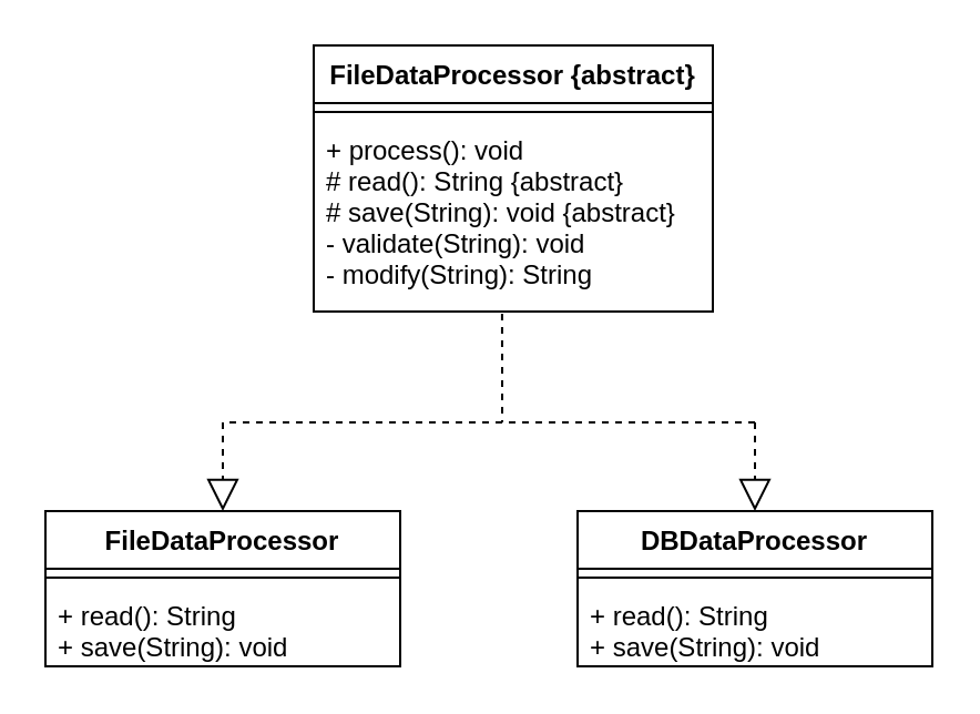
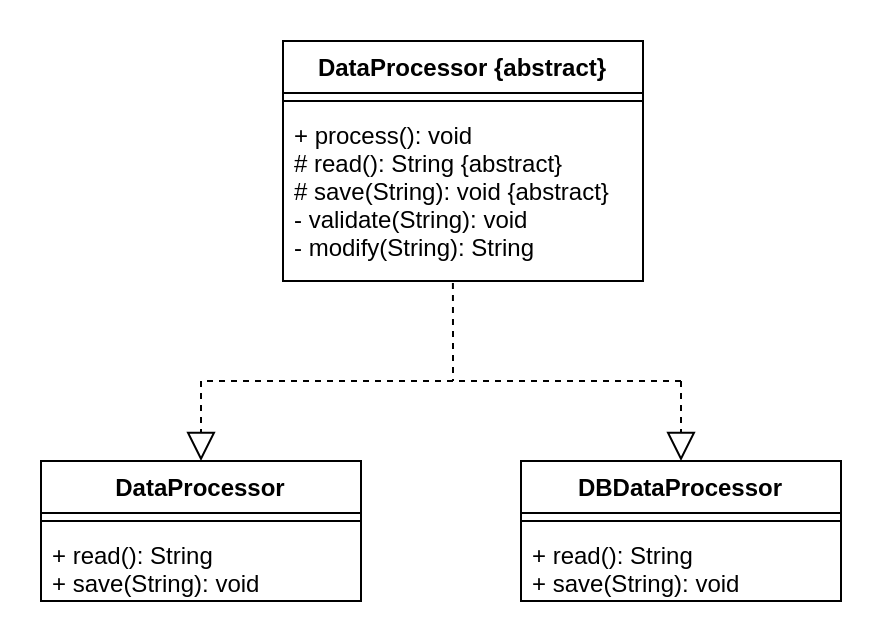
- <mxCell id="2" value="FileDataProcessor {abstract}" style="swimlane;fontStyle=1;align=center;verticalAlign=top;childLayout=stackLayout;horizontal=1;startSize=26;horizontalStack=0;resizeParent=1;resizeParentMax=0;resizeLast=0;collapsible=1;marginBottom=0;" vertex="1" parent="1"><mxGeometry x="141" y="20" width="180" height="120" as="geometry" /></mxCell>
+ <mxCell id="2" value="DataProcessor {abstract}" style="swimlane;fontStyle=1;align=center;verticalAlign=top;childLayout=stackLayout;horizontal=1;startSize=26;horizontalStack=0;resizeParent=1;resizeParentMax=0;resizeLast=0;collapsible=1;marginBottom=0;" vertex="1" parent="1"><mxGeometry x="141" y="20" width="180" height="120" as="geometry" /></mxCell>
- <mxCell id="5" value="FileDataProcessor" style="swimlane;fontStyle=1;align=center;verticalAlign=top;childLayout=stackLayout;horizontal=1;startSize=26;horizontalStack=0;resizeParent=1;resizeParentMax=0;resizeLast=0;collapsible=1;marginBottom=0;" vertex="1" parent="1"><mxGeometry x="20" y="230" width="160" height="70" as="geometry" /></mxCell>
+ <mxCell id="5" value="DataProcessor" style="swimlane;fontStyle=1;align=center;verticalAlign=top;childLayout=stackLayout;horizontal=1;startSize=26;horizontalStack=0;resizeParent=1;resizeParentMax=0;resizeLast=0;collapsible=1;marginBottom=0;" vertex="1" parent="1"><mxGeometry x="20" y="230" width="160" height="70" as="geometry" /></mxCell>
